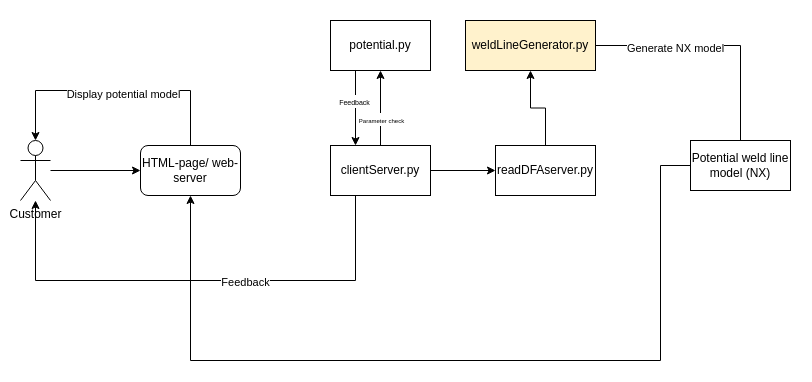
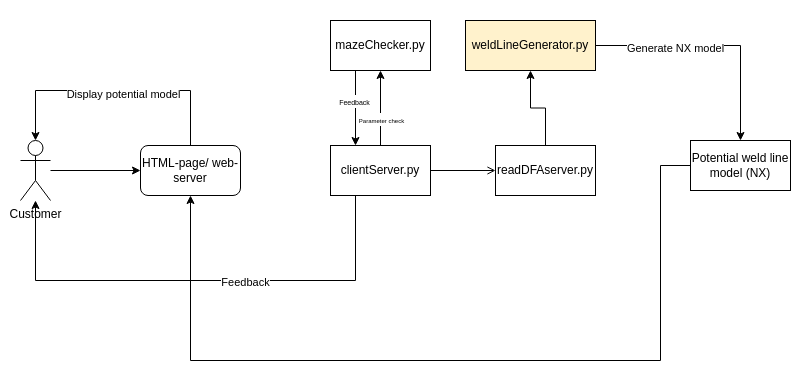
- <mxCell id="15" value="potential.py" style="rounded=0;whiteSpace=wrap;html=1;" vertex="1" parent="1"><mxGeometry x="330" y="20" width="100" height="50" as="geometry" /></mxCell>
+ <mxCell id="15" value="mazeChecker.py" style="rounded=0;whiteSpace=wrap;html=1;" vertex="1" parent="1"><mxGeometry x="330" y="20" width="100" height="50" as="geometry" /></mxCell>
- <mxCell id="20" style="edgeStyle=orthogonalEdgeStyle;rounded=0;orthogonalLoop=1;jettySize=auto;html=1;endArrow=none;" edge="1" parent="1" source="22" target="17"><mxGeometry relative="1" as="geometry" /></mxCell>
+ <mxCell id="20" style="edgeStyle=orthogonalEdgeStyle;rounded=0;orthogonalLoop=1;jettySize=auto;html=1;" edge="1" parent="1" source="22" target="17"><mxGeometry relative="1" as="geometry" /></mxCell>
- <mxCell id="11" style="edgeStyle=orthogonalEdgeStyle;rounded=0;orthogonalLoop=1;jettySize=auto;html=1;entryX=0;entryY=0.5;entryDx=0;entryDy=0;" edge="1" parent="1" source="12" target="19"><mxGeometry relative="1" as="geometry" /></mxCell>
+ <mxCell id="11" style="edgeStyle=orthogonalEdgeStyle;rounded=0;orthogonalLoop=1;jettySize=auto;html=1;entryX=0;entryY=0.5;entryDx=0;entryDy=0;endArrow=open;" edge="1" parent="1" source="12" target="19"><mxGeometry relative="1" as="geometry" /></mxCell>
